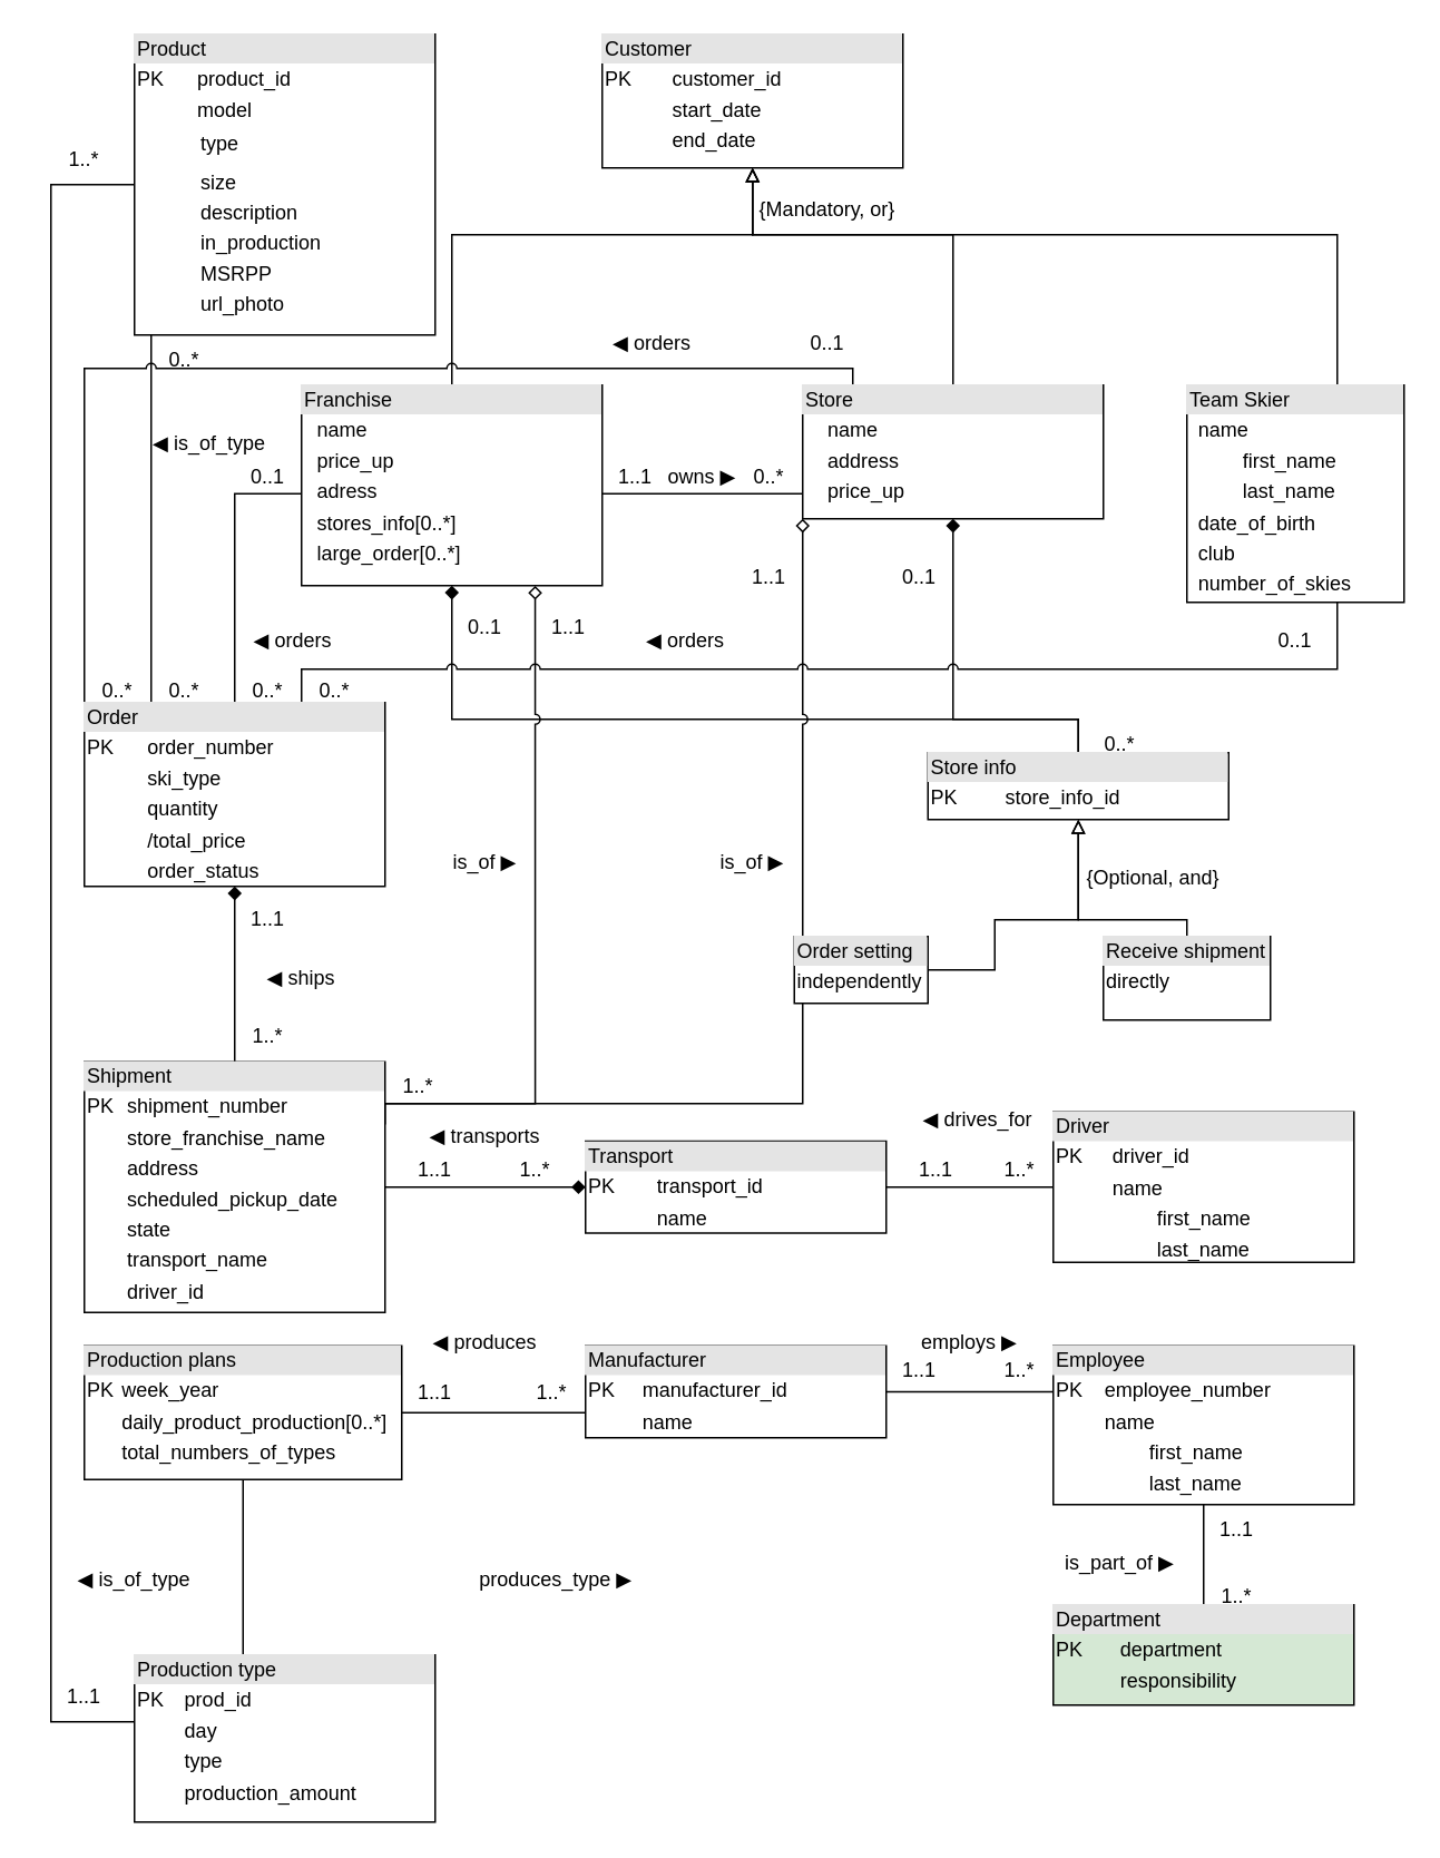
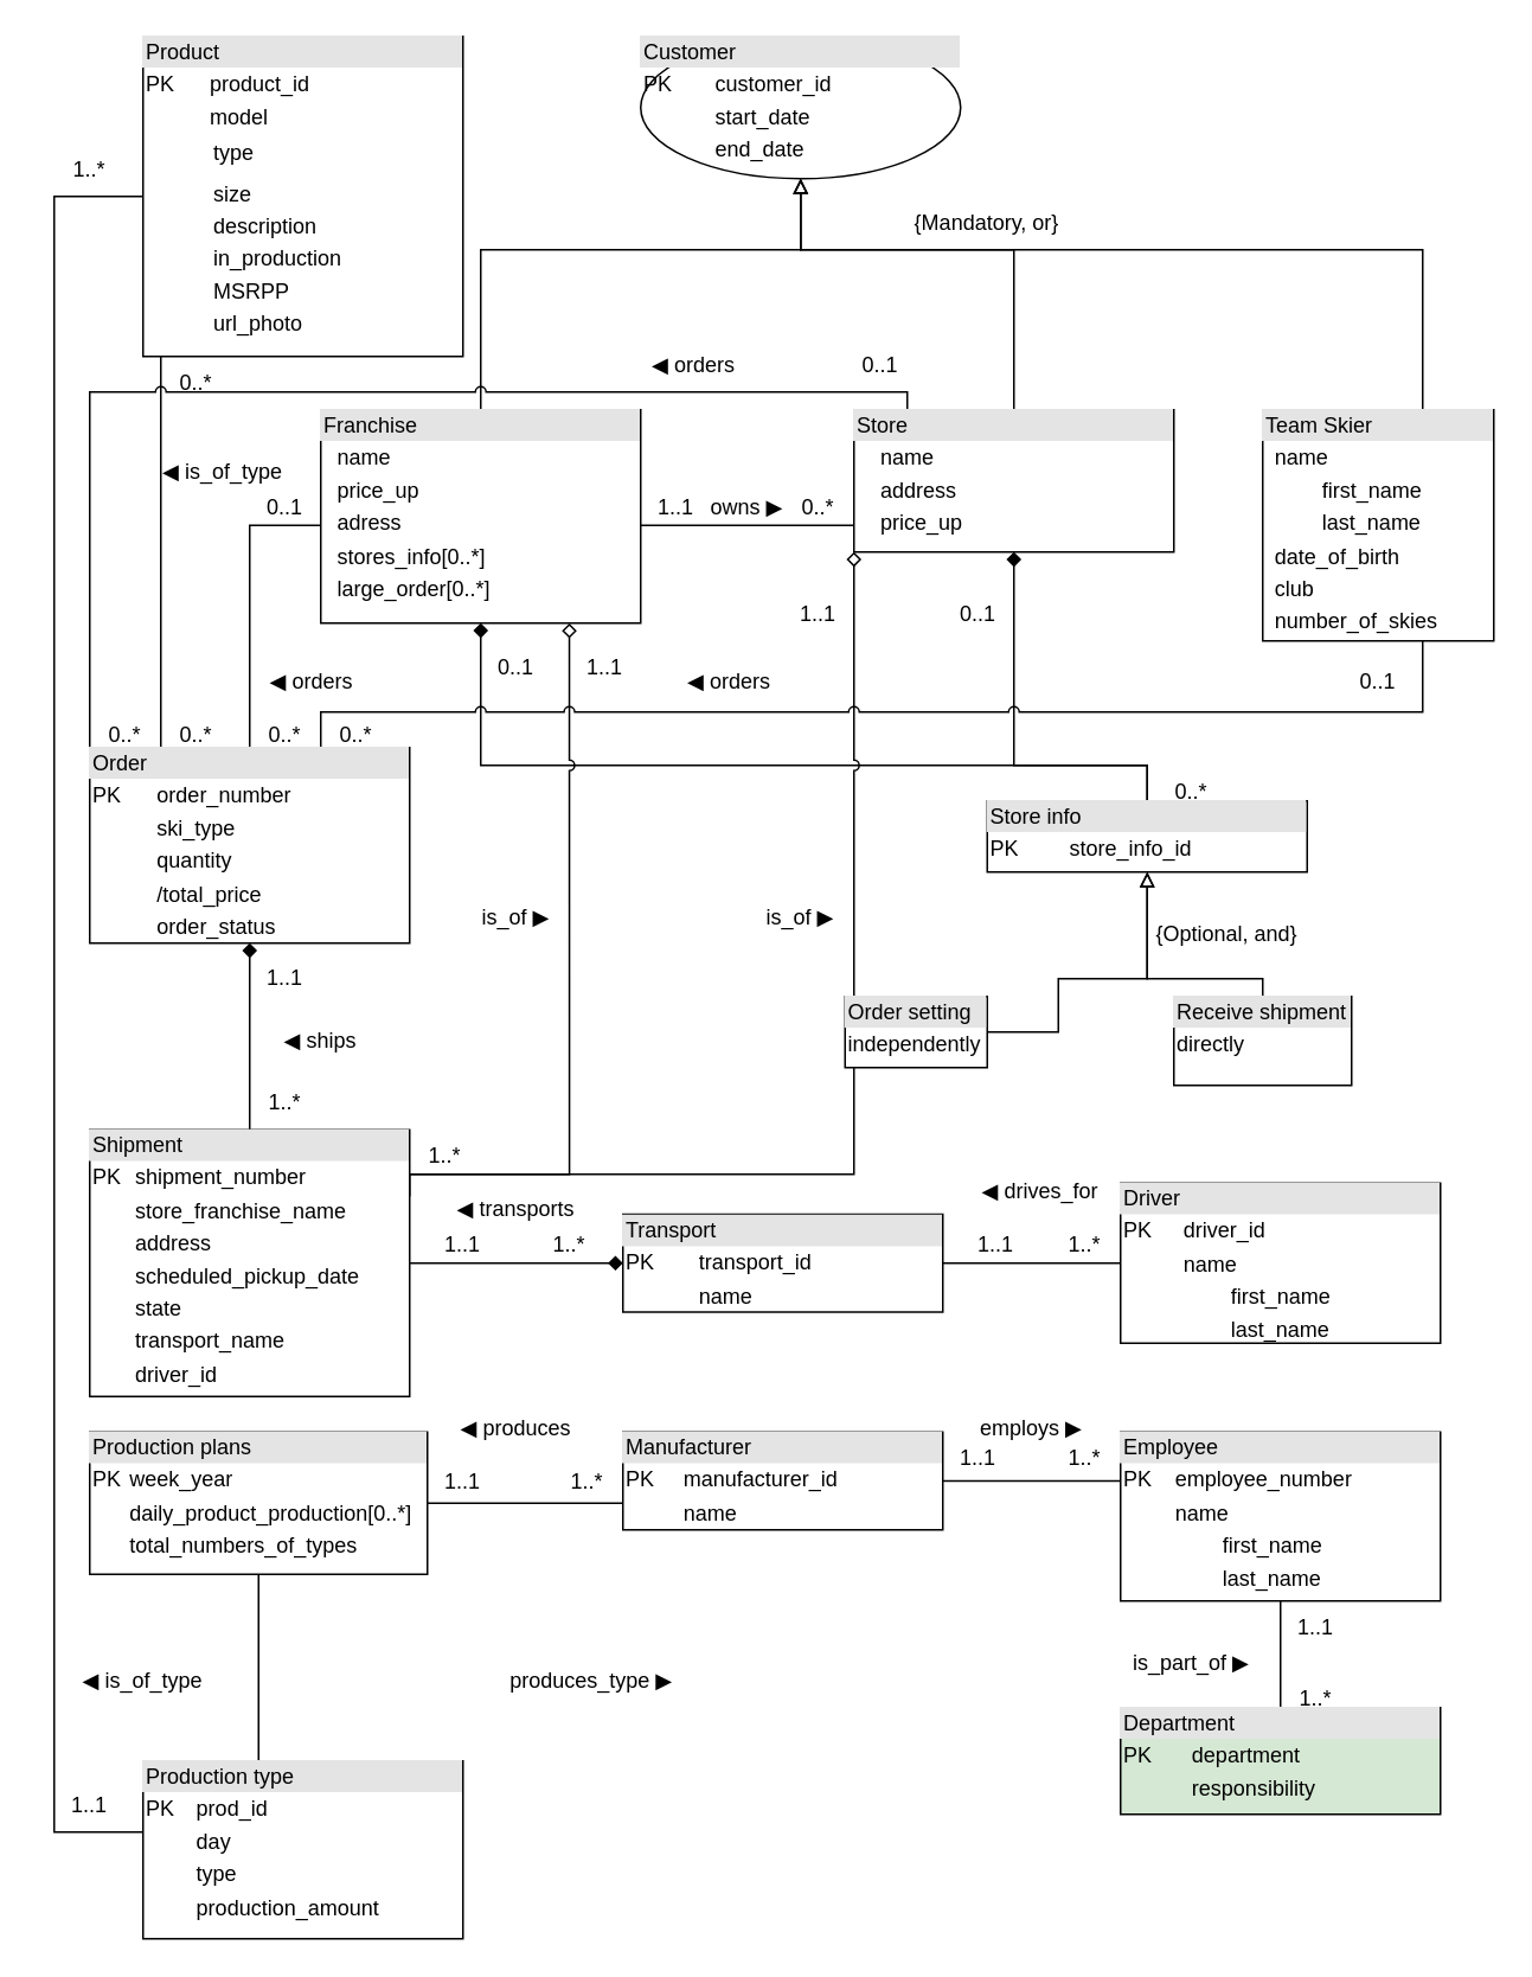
- <mxCell id="7" value="&lt;div style=&quot;box-sizing: border-box ; width: 100% ; background: #e4e4e4 ; padding: 2px&quot;&gt;Customer&lt;br&gt;&lt;/div&gt;&lt;table style=&quot;width: 100% ; font-size: 1em&quot; cellspacing=&quot;0&quot; cellpadding=&quot;2&quot;&gt;&lt;tbody&gt;&lt;tr&gt;&lt;td&gt;PK&lt;/td&gt;&lt;td&gt;customer_id&lt;/td&gt;&lt;/tr&gt;&lt;tr&gt;&lt;td&gt;&lt;br&gt;&lt;/td&gt;&lt;td&gt;start_date&lt;br&gt;&lt;/td&gt;&lt;/tr&gt;&lt;tr&gt;&lt;td&gt;&lt;br&gt;&lt;/td&gt;&lt;td&gt;end_date&lt;br&gt;&lt;/td&gt;&lt;/tr&gt;&lt;tr&gt;&lt;td&gt;&lt;br&gt;&lt;/td&gt;&lt;td&gt;&lt;br&gt;&lt;/td&gt;&lt;/tr&gt;&lt;tr&gt;&lt;td&gt;&lt;br&gt;&lt;/td&gt;&lt;td&gt;&lt;br&gt;&lt;/td&gt;&lt;/tr&gt;&lt;tr&gt;&lt;td&gt;&lt;br&gt;&lt;/td&gt;&lt;td&gt;&lt;br&gt;&lt;/td&gt;&lt;/tr&gt;&lt;/tbody&gt;&lt;/table&gt;" style="verticalAlign=top;align=left;overflow=fill;html=1;" vertex="1" parent="1"><mxGeometry x="360" width="180" height="80" as="geometry" y="20" /></mxCell>
+ <mxCell id="7" value="&lt;div style=&quot;box-sizing: border-box ; width: 100% ; background: #e4e4e4 ; padding: 2px&quot;&gt;Customer&lt;br&gt;&lt;/div&gt;&lt;table style=&quot;width: 100% ; font-size: 1em&quot; cellspacing=&quot;0&quot; cellpadding=&quot;2&quot;&gt;&lt;tbody&gt;&lt;tr&gt;&lt;td&gt;PK&lt;/td&gt;&lt;td&gt;customer_id&lt;/td&gt;&lt;/tr&gt;&lt;tr&gt;&lt;td&gt;&lt;br&gt;&lt;/td&gt;&lt;td&gt;start_date&lt;br&gt;&lt;/td&gt;&lt;/tr&gt;&lt;tr&gt;&lt;td&gt;&lt;br&gt;&lt;/td&gt;&lt;td&gt;end_date&lt;br&gt;&lt;/td&gt;&lt;/tr&gt;&lt;tr&gt;&lt;td&gt;&lt;br&gt;&lt;/td&gt;&lt;td&gt;&lt;br&gt;&lt;/td&gt;&lt;/tr&gt;&lt;tr&gt;&lt;td&gt;&lt;br&gt;&lt;/td&gt;&lt;td&gt;&lt;br&gt;&lt;/td&gt;&lt;/tr&gt;&lt;tr&gt;&lt;td&gt;&lt;br&gt;&lt;/td&gt;&lt;td&gt;&lt;br&gt;&lt;/td&gt;&lt;/tr&gt;&lt;/tbody&gt;&lt;/table&gt;" style="ellipse;verticalAlign=top;align=left;overflow=fill;html=1;" vertex="1" parent="1"><mxGeometry x="360" width="180" height="80" as="geometry" y="20" /></mxCell>
- <mxCell id="29" value="{Mandatory, or}" style="text;html=1;strokeColor=none;fillColor=none;align=center;verticalAlign=middle;whiteSpace=wrap;rounded=0;" vertex="1" parent="1"><mxGeometry x="450" y="110" width="90" height="30" as="geometry" /></mxCell>
+ <mxCell id="29" value="{Mandatory, or}" style="text;html=1;strokeColor=none;fillColor=none;align=center;verticalAlign=middle;whiteSpace=wrap;rounded=0;" vertex="1" parent="1"><mxGeometry x="510" y="110" width="90" height="30" as="geometry" /></mxCell>
